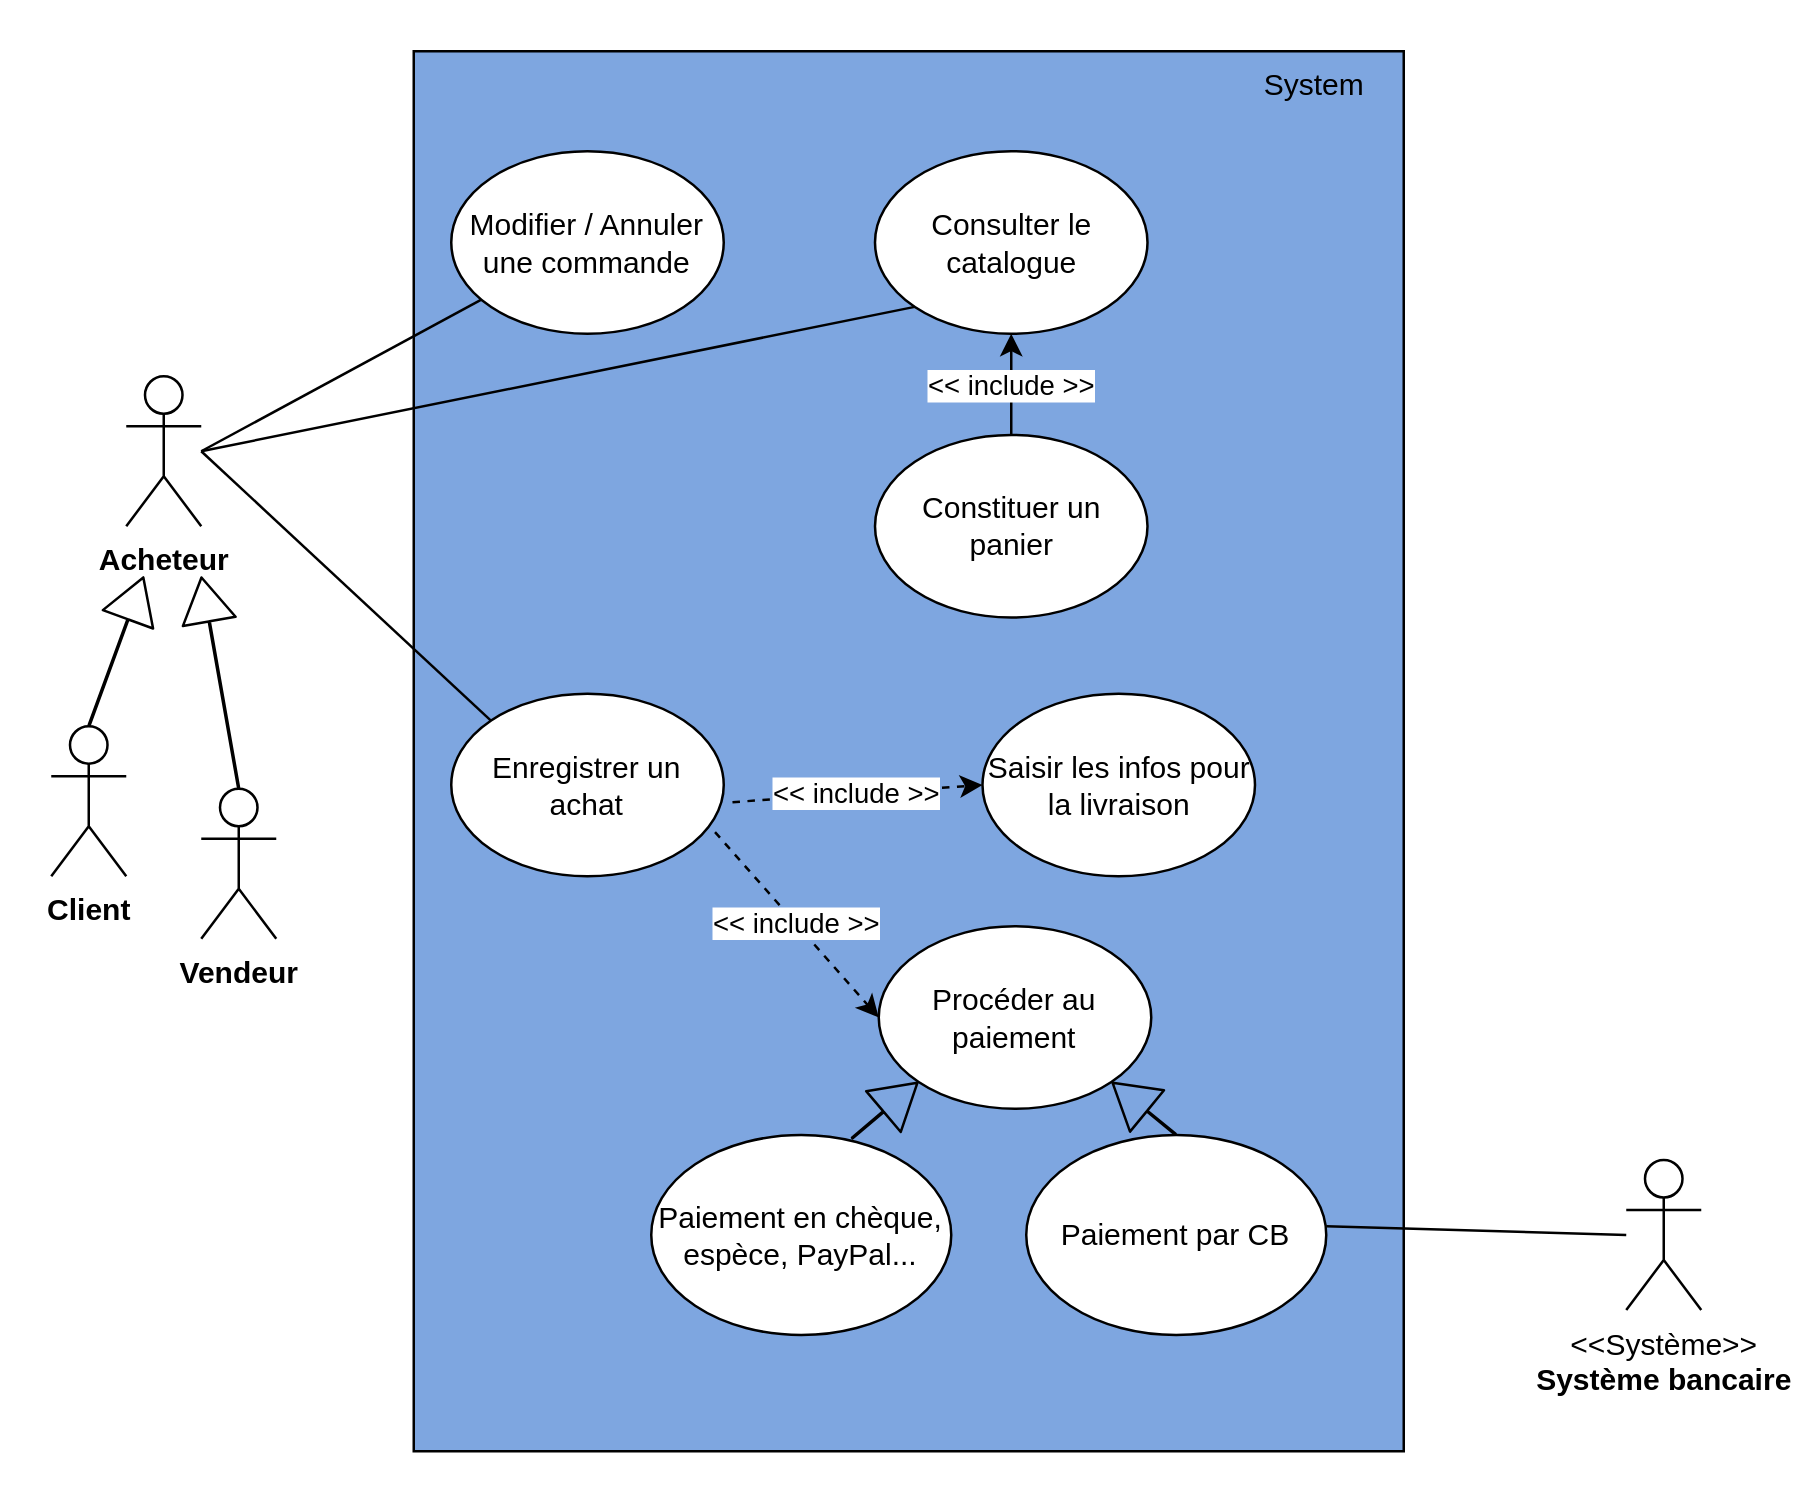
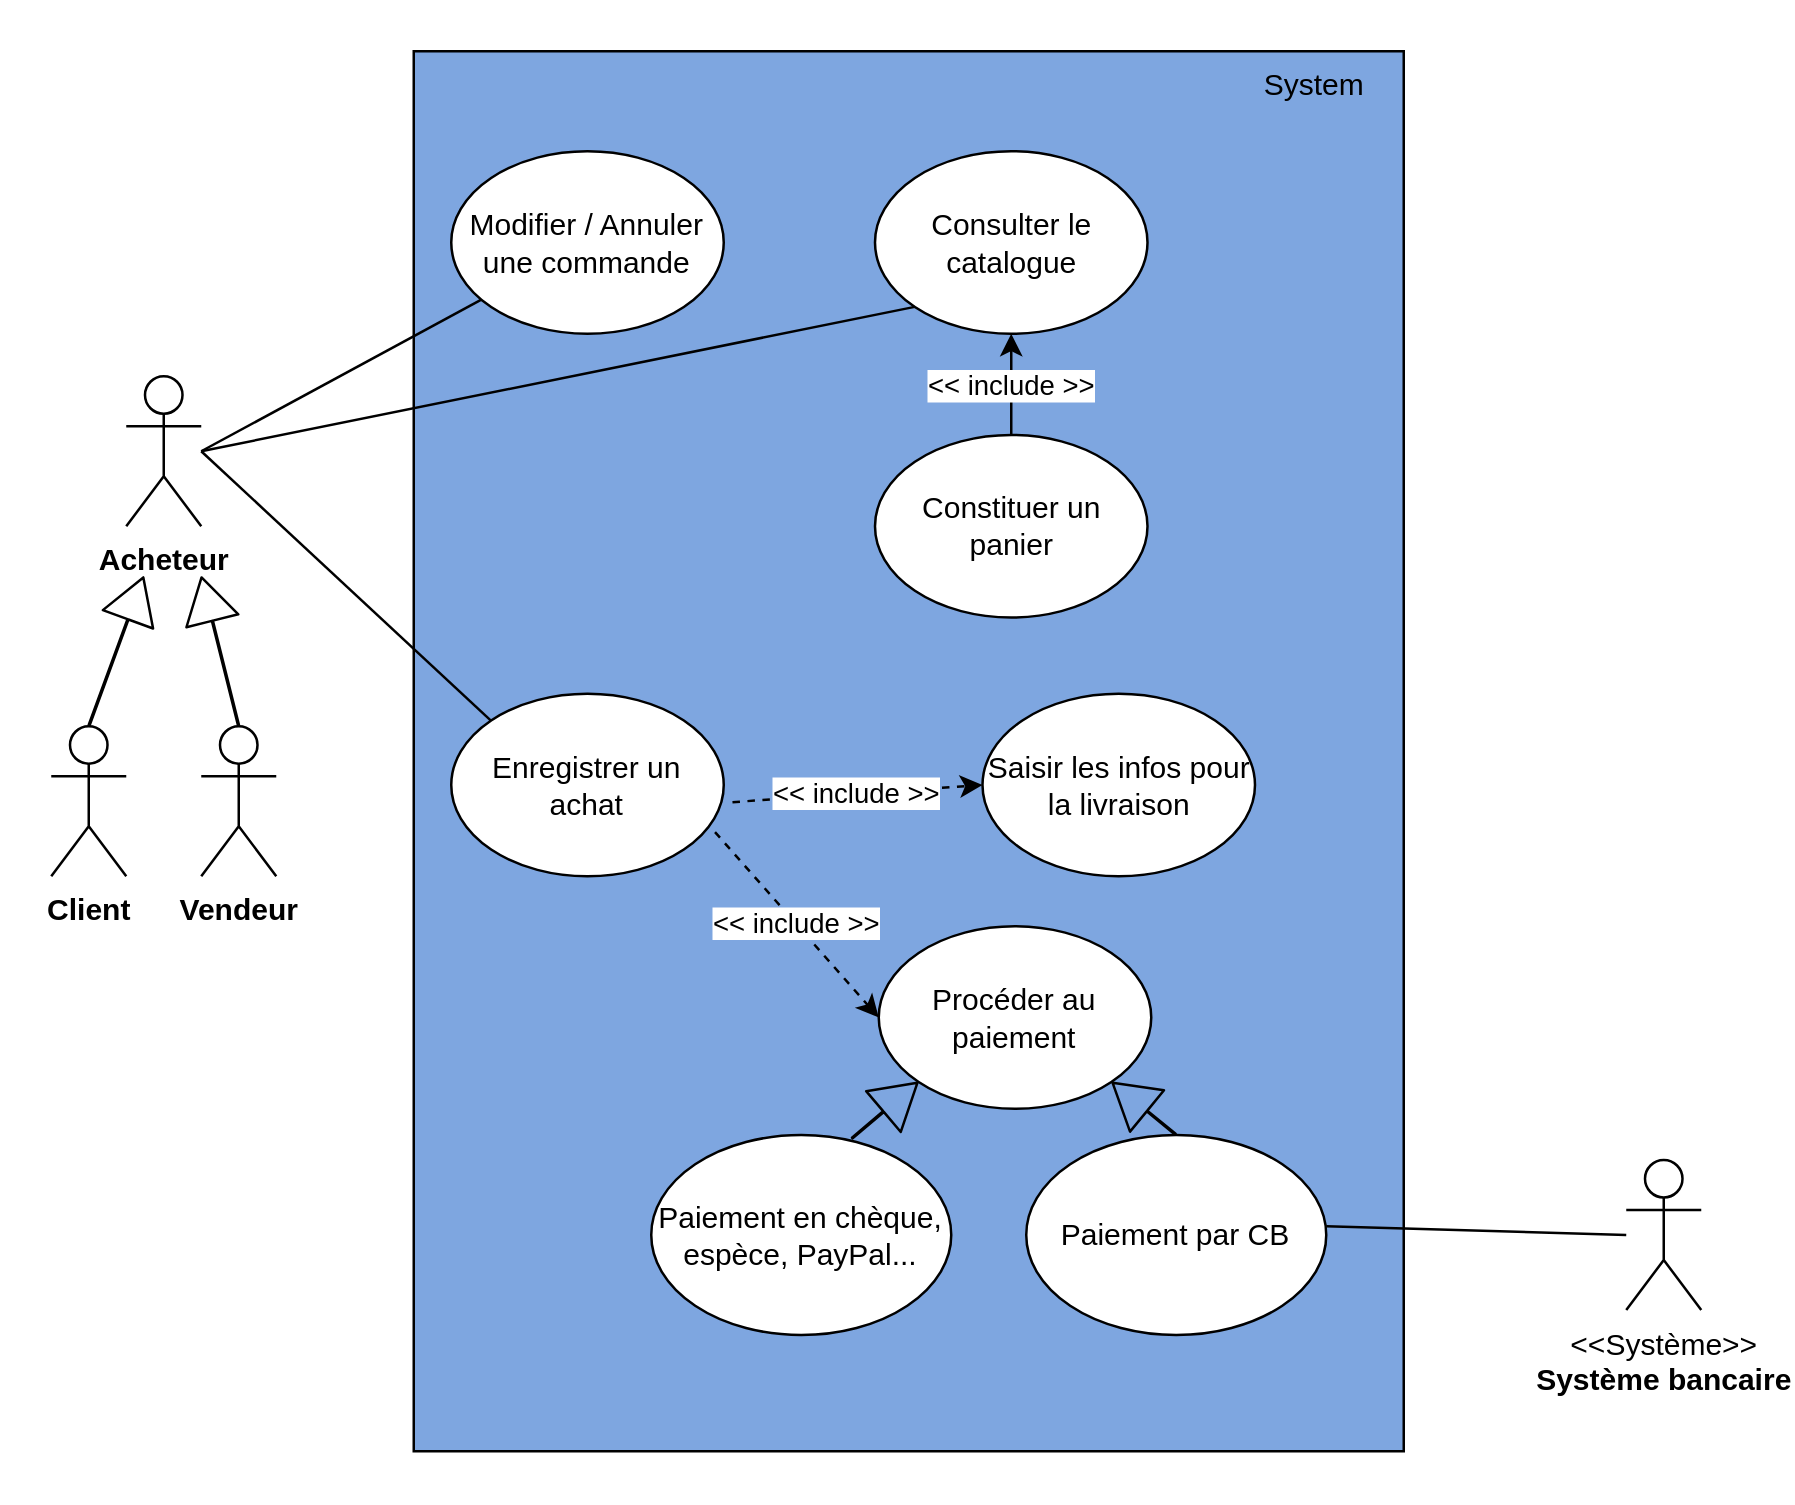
- <mxCell id="6" value="&lt;b&gt;Vendeur&lt;br&gt;&lt;/b&gt;&lt;br&gt;" style="shape=umlActor;verticalLabelPosition=bottom;labelBackgroundColor=#ffffff;verticalAlign=top;html=1;outlineConnect=0;" vertex="1" parent="1"><mxGeometry x="80" y="315" width="30" height="60" as="geometry" /></mxCell>
+ <mxCell id="6" value="&lt;b&gt;Vendeur&lt;br&gt;&lt;/b&gt;&lt;br&gt;" style="shape=umlActor;verticalLabelPosition=bottom;labelBackgroundColor=#ffffff;verticalAlign=top;html=1;outlineConnect=0;" vertex="1" parent="1"><mxGeometry x="80" y="290" width="30" height="60" as="geometry" /></mxCell>
